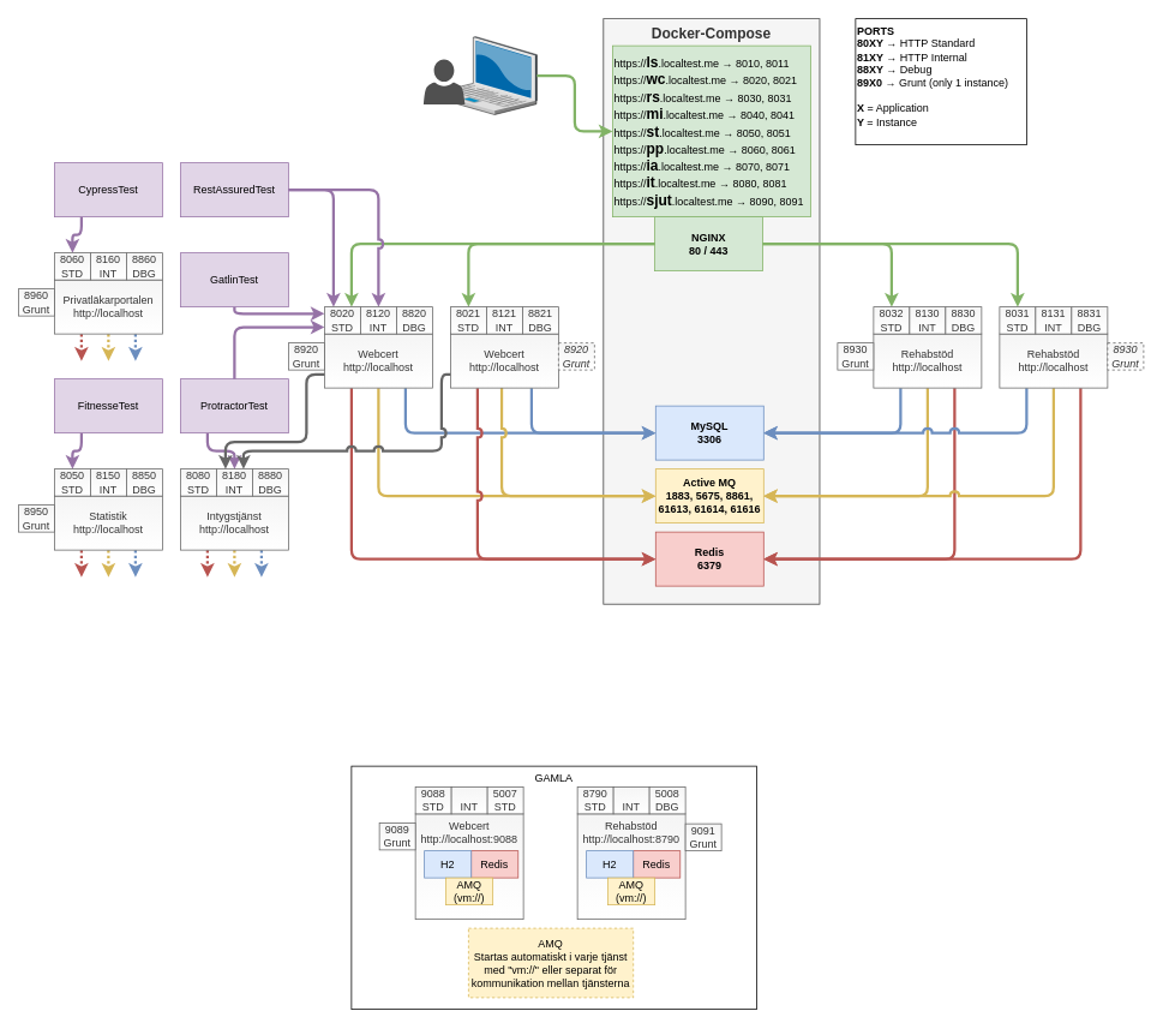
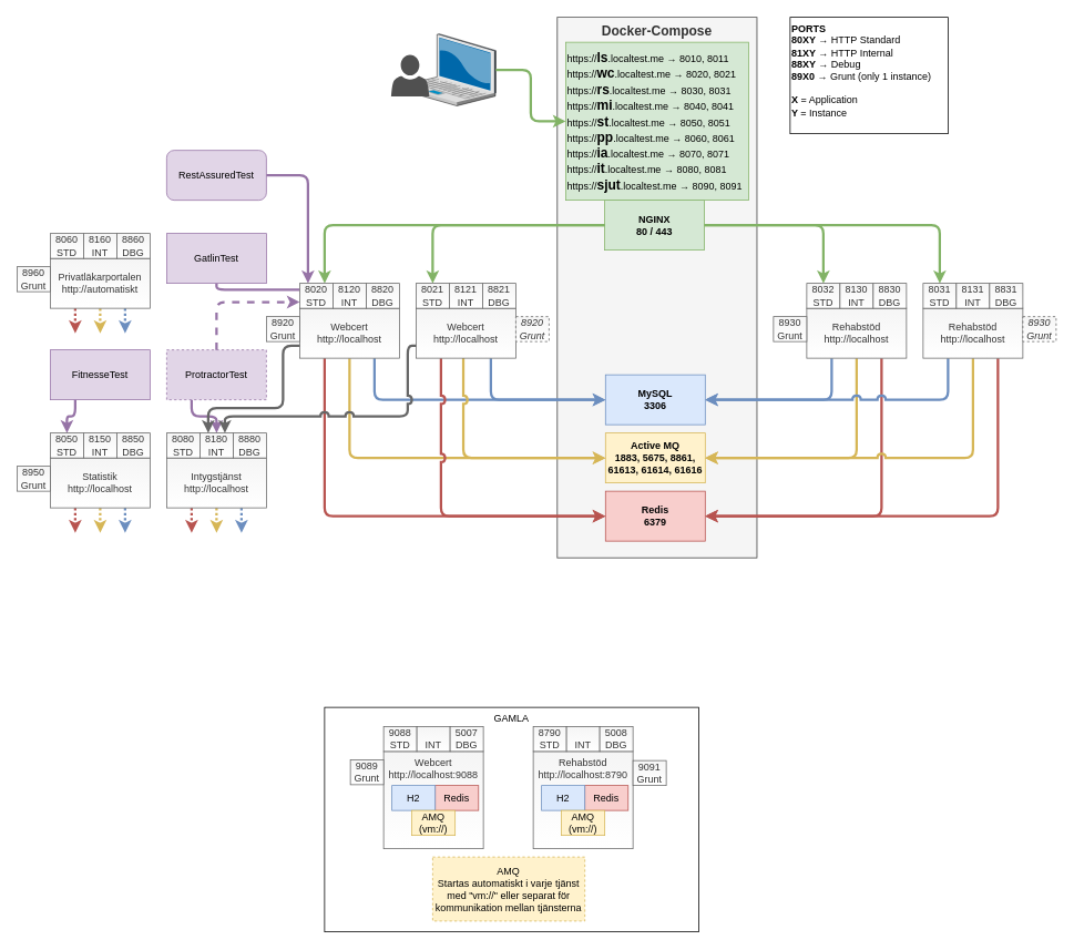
- <mxCell id="46" value="CypressTest" style="rounded=0;whiteSpace=wrap;html=1;fillColor=#e1d5e7;strokeColor=#9673a6;" parent="43" vertex="1"><mxGeometry x="60" y="180" width="120" height="60" as="geometry" /></mxCell>
- <mxCell id="45" value="RestAssuredTest" style="rounded=0;whiteSpace=wrap;html=1;fillColor=#e1d5e7;strokeColor=#9673a6;" parent="43" vertex="1"><mxGeometry x="200" y="180" width="120" height="60" as="geometry" /></mxCell>
+ <mxCell id="45" value="RestAssuredTest" style="whiteSpace=wrap;html=1;fillColor=#e1d5e7;strokeColor=#9673a6;rounded=1;" parent="43" vertex="1"><mxGeometry x="200" y="180" width="120" height="60" as="geometry" /></mxCell>
- <mxCell id="55" style="edgeStyle=orthogonalEdgeStyle;rounded=1;orthogonalLoop=1;jettySize=auto;html=1;exitX=1;exitY=0.5;exitDx=0;exitDy=0;fillColor=#e1d5e7;strokeColor=#9673a6;strokeWidth=3;jumpStyle=arc;" parent="43" source="45" target="85" edge="1"><mxGeometry relative="1" as="geometry" /></mxCell>
- <mxCell id="48" style="edgeStyle=orthogonalEdgeStyle;rounded=1;orthogonalLoop=1;jettySize=auto;html=1;exitX=0.25;exitY=1;exitDx=0;exitDy=0;fillColor=#e1d5e7;strokeColor=#9673a6;strokeWidth=3;jumpStyle=arc;entryX=0.5;entryY=0;entryDx=0;entryDy=0;" parent="43" source="46" target="70" edge="1"><mxGeometry relative="1" as="geometry"><mxPoint x="700" y="727" as="sourcePoint" /><mxPoint x="760" y="827" as="targetPoint" /><Array as="points"><mxPoint x="90" y="260" /><mxPoint x="80" y="260" /></Array></mxGeometry></mxCell>
- <mxCell id="69" value="Privatläkarportalen&lt;br&gt;http://localhost" style="rounded=0;whiteSpace=wrap;html=1;align=center;fillColor=#f5f5f5;strokeColor=#666666;fontColor=#333333;gradientColor=#ffffff;" parent="68" vertex="1"><mxGeometry x="60" y="310" width="120" height="60" as="geometry" /></mxCell>
+ <mxCell id="69" value="Privatläkarportalen&lt;br&gt;http://automatiskt" style="rounded=0;whiteSpace=wrap;html=1;align=center;fillColor=#f5f5f5;strokeColor=#666666;fontColor=#333333;gradientColor=#ffffff;" parent="68" vertex="1"><mxGeometry x="60" y="310" width="120" height="60" as="geometry" /></mxCell>
- <mxCell id="53" style="edgeStyle=orthogonalEdgeStyle;rounded=1;orthogonalLoop=1;jettySize=auto;html=1;fillColor=#e1d5e7;strokeColor=#9673a6;strokeWidth=3;jumpStyle=arc;entryX=0;entryY=0.25;entryDx=0;entryDy=0;exitX=0.5;exitY=1;exitDx=0;exitDy=0;" parent="43" source="49" target="84" edge="1"><mxGeometry relative="1" as="geometry"><mxPoint x="270" y="430" as="sourcePoint" /><mxPoint x="370" y="365" as="targetPoint" /><Array as="points"><mxPoint x="260" y="348" /></Array></mxGeometry></mxCell>
+ <mxCell id="53" style="edgeStyle=orthogonalEdgeStyle;rounded=1;orthogonalLoop=1;jettySize=auto;html=1;fillColor=#e1d5e7;strokeColor=#9673a6;strokeWidth=3;jumpStyle=arc;entryX=0;entryY=0.25;entryDx=0;entryDy=0;exitX=0.5;exitY=1;exitDx=0;exitDy=0;endArrow=none;" parent="43" source="49" target="84" edge="1"><mxGeometry relative="1" as="geometry"><mxPoint x="270" y="430" as="sourcePoint" /><mxPoint x="370" y="365" as="targetPoint" /><Array as="points"><mxPoint x="260" y="348" /></Array></mxGeometry></mxCell>
- <mxCell id="52" style="edgeStyle=orthogonalEdgeStyle;rounded=1;orthogonalLoop=1;jettySize=auto;html=1;fillColor=#e1d5e7;strokeColor=#9673a6;strokeWidth=3;jumpStyle=arc;entryX=0;entryY=0.75;entryDx=0;entryDy=0;exitX=0.5;exitY=0;exitDx=0;exitDy=0;" parent="43" source="44" target="84" edge="1"><mxGeometry relative="1" as="geometry"><mxPoint x="260" y="520" as="sourcePoint" /><mxPoint x="20" y="390" as="targetPoint" /><Array as="points"><mxPoint x="260" y="363" /></Array></mxGeometry></mxCell>
+ <mxCell id="52" style="edgeStyle=orthogonalEdgeStyle;rounded=1;orthogonalLoop=1;jettySize=auto;html=1;fillColor=#e1d5e7;strokeColor=#9673a6;strokeWidth=3;jumpStyle=arc;entryX=0;entryY=0.75;entryDx=0;entryDy=0;exitX=0.5;exitY=0;exitDx=0;exitDy=0;dashed=1;" parent="43" source="44" target="84" edge="1"><mxGeometry relative="1" as="geometry"><mxPoint x="260" y="520" as="sourcePoint" /><mxPoint x="20" y="390" as="targetPoint" /><Array as="points"><mxPoint x="260" y="363" /></Array></mxGeometry></mxCell>
- <mxCell id="44" value="ProtractorTest" style="rounded=0;whiteSpace=wrap;html=1;fillColor=#e1d5e7;strokeColor=#9673a6;" parent="43" vertex="1"><mxGeometry x="200" y="420" width="120" height="60" as="geometry" /></mxCell>
+ <mxCell id="44" value="ProtractorTest" style="rounded=0;whiteSpace=wrap;html=1;fillColor=#e1d5e7;strokeColor=#9673a6;dashed=1;" parent="43" vertex="1"><mxGeometry x="200" y="420" width="120" height="60" as="geometry" /></mxCell>
- <mxCell id="102" value="5007&lt;br&gt;STD" style="rounded=0;whiteSpace=wrap;html=1;align=center;fillColor=#f5f5f5;strokeColor=#666666;fontColor=#333333;gradientColor=#ffffff;" parent="94" vertex="1"><mxGeometry x="541" y="873" width="40" height="30" as="geometry" /></mxCell>
+ <mxCell id="102" value="5007&lt;br&gt;DBG" style="rounded=0;whiteSpace=wrap;html=1;align=center;fillColor=#f5f5f5;strokeColor=#666666;fontColor=#333333;gradientColor=#ffffff;" parent="94" vertex="1"><mxGeometry x="541" y="873" width="40" height="30" as="geometry" /></mxCell>
